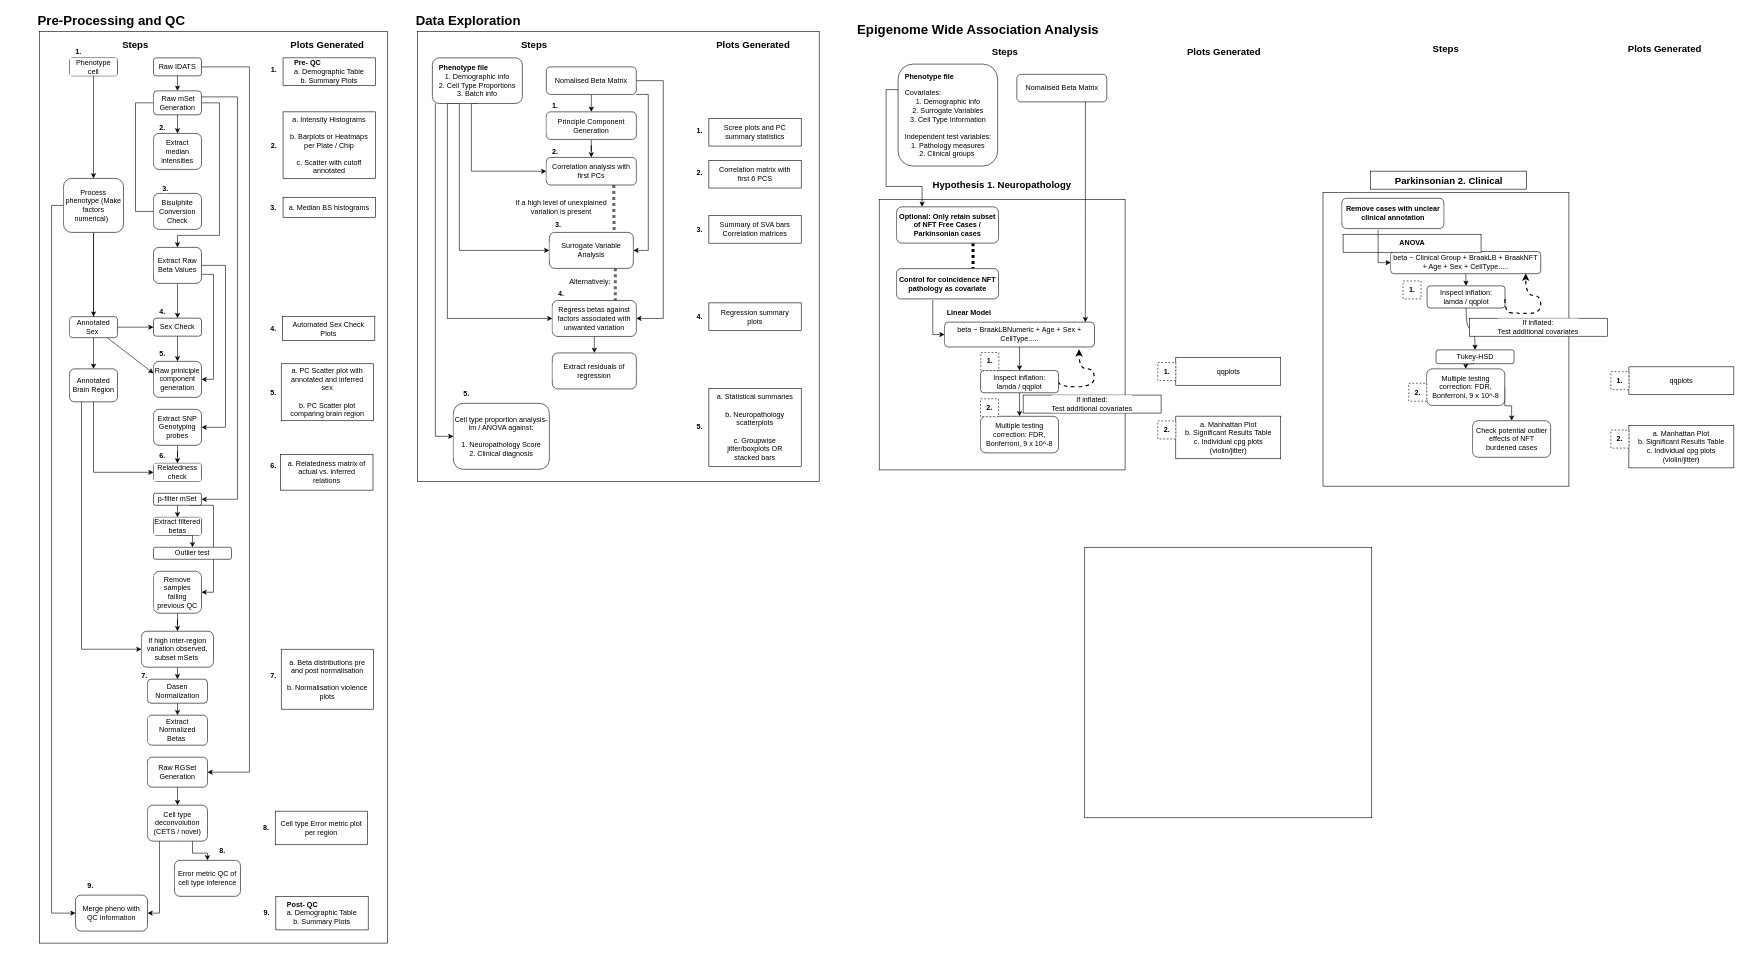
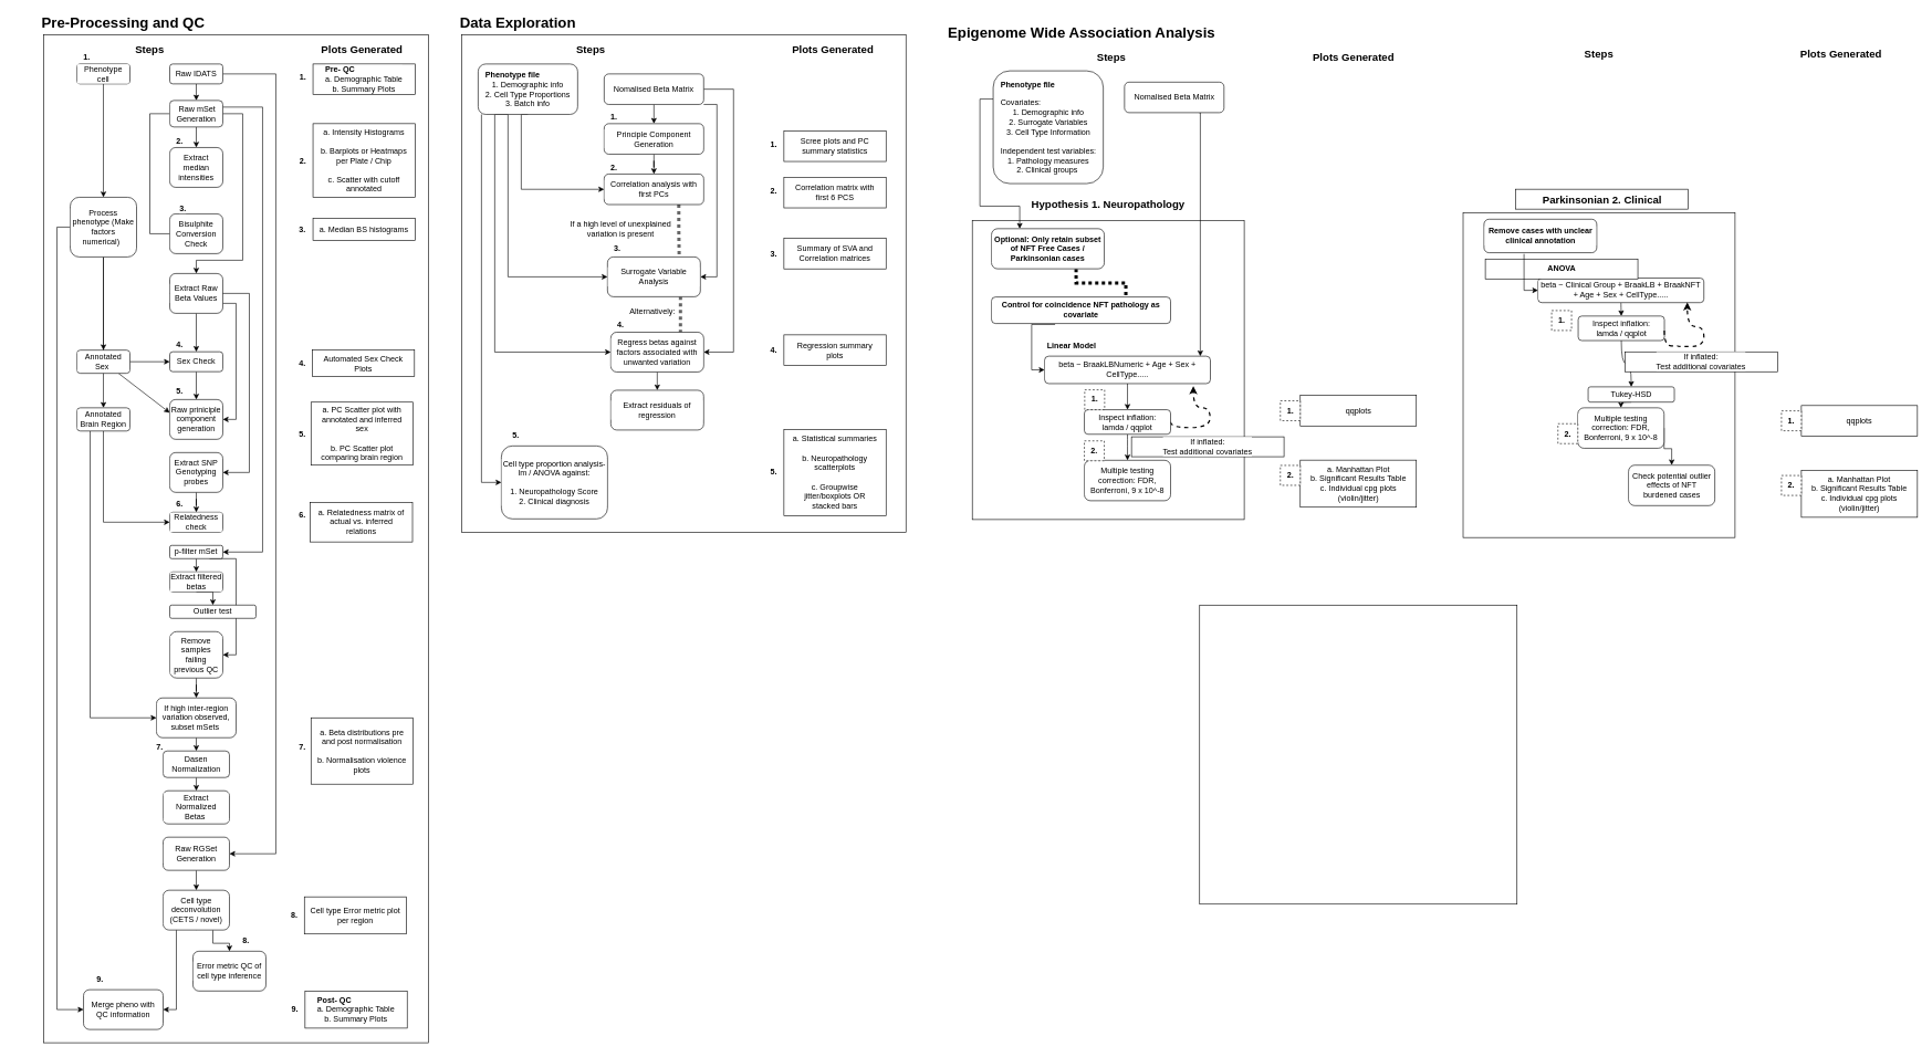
- <mxCell id="113" value="Summary of SVA bars Correlation matrices&lt;br&gt;&lt;div style=&quot;text-align: left&quot;&gt;&lt;/div&gt;" style="rounded=0;whiteSpace=wrap;html=1;labelBackgroundColor=default;fontColor=default;strokeColor=default;fillColor=default;spacingLeft=6;spacingRight=6;" vertex="1" parent="1"><mxGeometry x="1181" y="359" width="154" height="46" as="geometry" /></mxCell>
+ <mxCell id="113" value="Summary of SVA and Correlation matrices&lt;br&gt;&lt;div style=&quot;text-align: left&quot;&gt;&lt;/div&gt;" style="rounded=0;whiteSpace=wrap;html=1;labelBackgroundColor=default;fontColor=default;strokeColor=default;fillColor=default;spacingLeft=6;spacingRight=6;" vertex="1" parent="1"><mxGeometry x="1181" y="359" width="154" height="46" as="geometry" /></mxCell>
- <mxCell id="139" value="&lt;b&gt;Control for coincidence NFT pathology as covariate&lt;/b&gt;&lt;br&gt;&lt;div style=&quot;text-align: left&quot;&gt;&lt;/div&gt;" style="rounded=1;whiteSpace=wrap;html=1;fontColor=default;strokeColor=default;fillColor=default;labelBackgroundColor=default;" vertex="1" parent="1"><mxGeometry x="1494" y="447.38" width="170" height="50.5" as="geometry" /></mxCell>
+ <mxCell id="139" value="&lt;b&gt;Control for coincidence NFT pathology as covariate&lt;/b&gt;&lt;br&gt;&lt;div style=&quot;text-align: left&quot;&gt;&lt;/div&gt;" style="rounded=1;whiteSpace=wrap;html=1;fontColor=default;strokeColor=default;fillColor=default;labelBackgroundColor=default;" vertex="1" parent="1"><mxGeometry x="1494" y="447.38" width="270" height="40" as="geometry" /></mxCell>
- <mxCell id="53" value="Annotated Brain Region" style="rounded=1;whiteSpace=wrap;html=1;fontColor=default;strokeColor=default;fillColor=default;labelBackgroundColor=default;" vertex="1" parent="1"><mxGeometry x="115" y="614.5" width="80" height="55" as="geometry" /></mxCell>
+ <mxCell id="53" value="Annotated Brain Region" style="rounded=1;whiteSpace=wrap;html=1;fontColor=default;strokeColor=default;fillColor=default;labelBackgroundColor=default;" vertex="1" parent="1"><mxGeometry x="115" y="614.5" width="80" height="35" as="geometry" /></mxCell>
